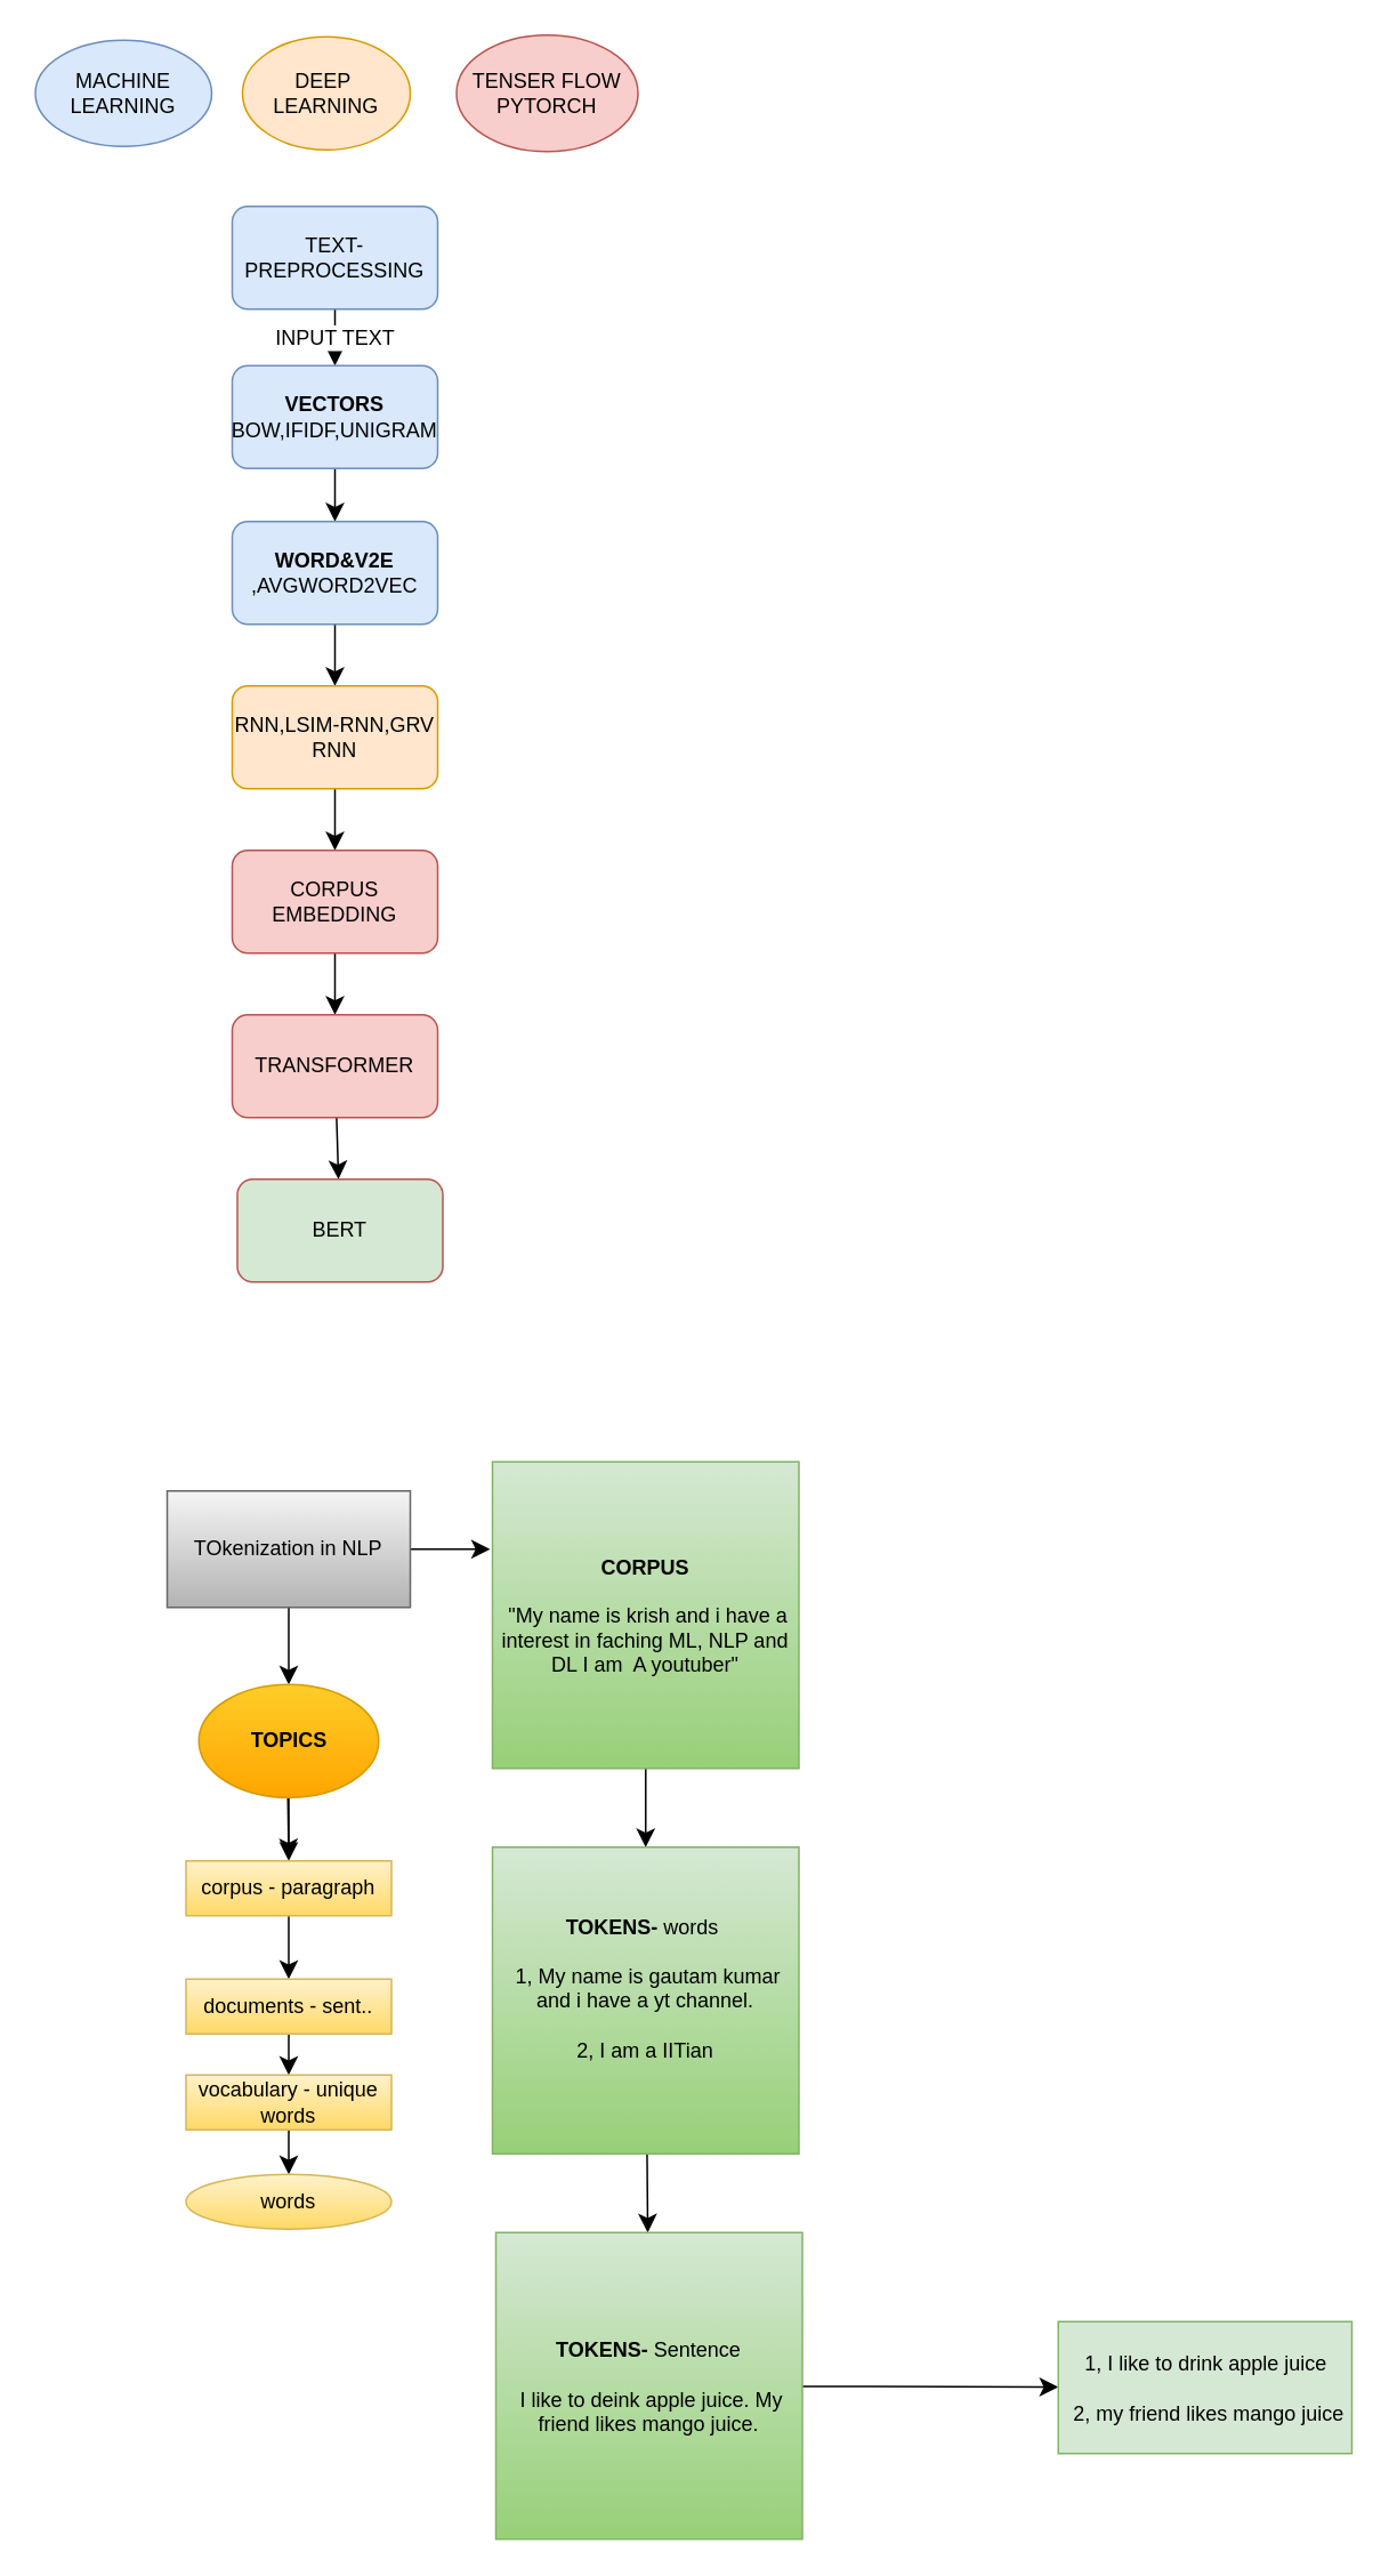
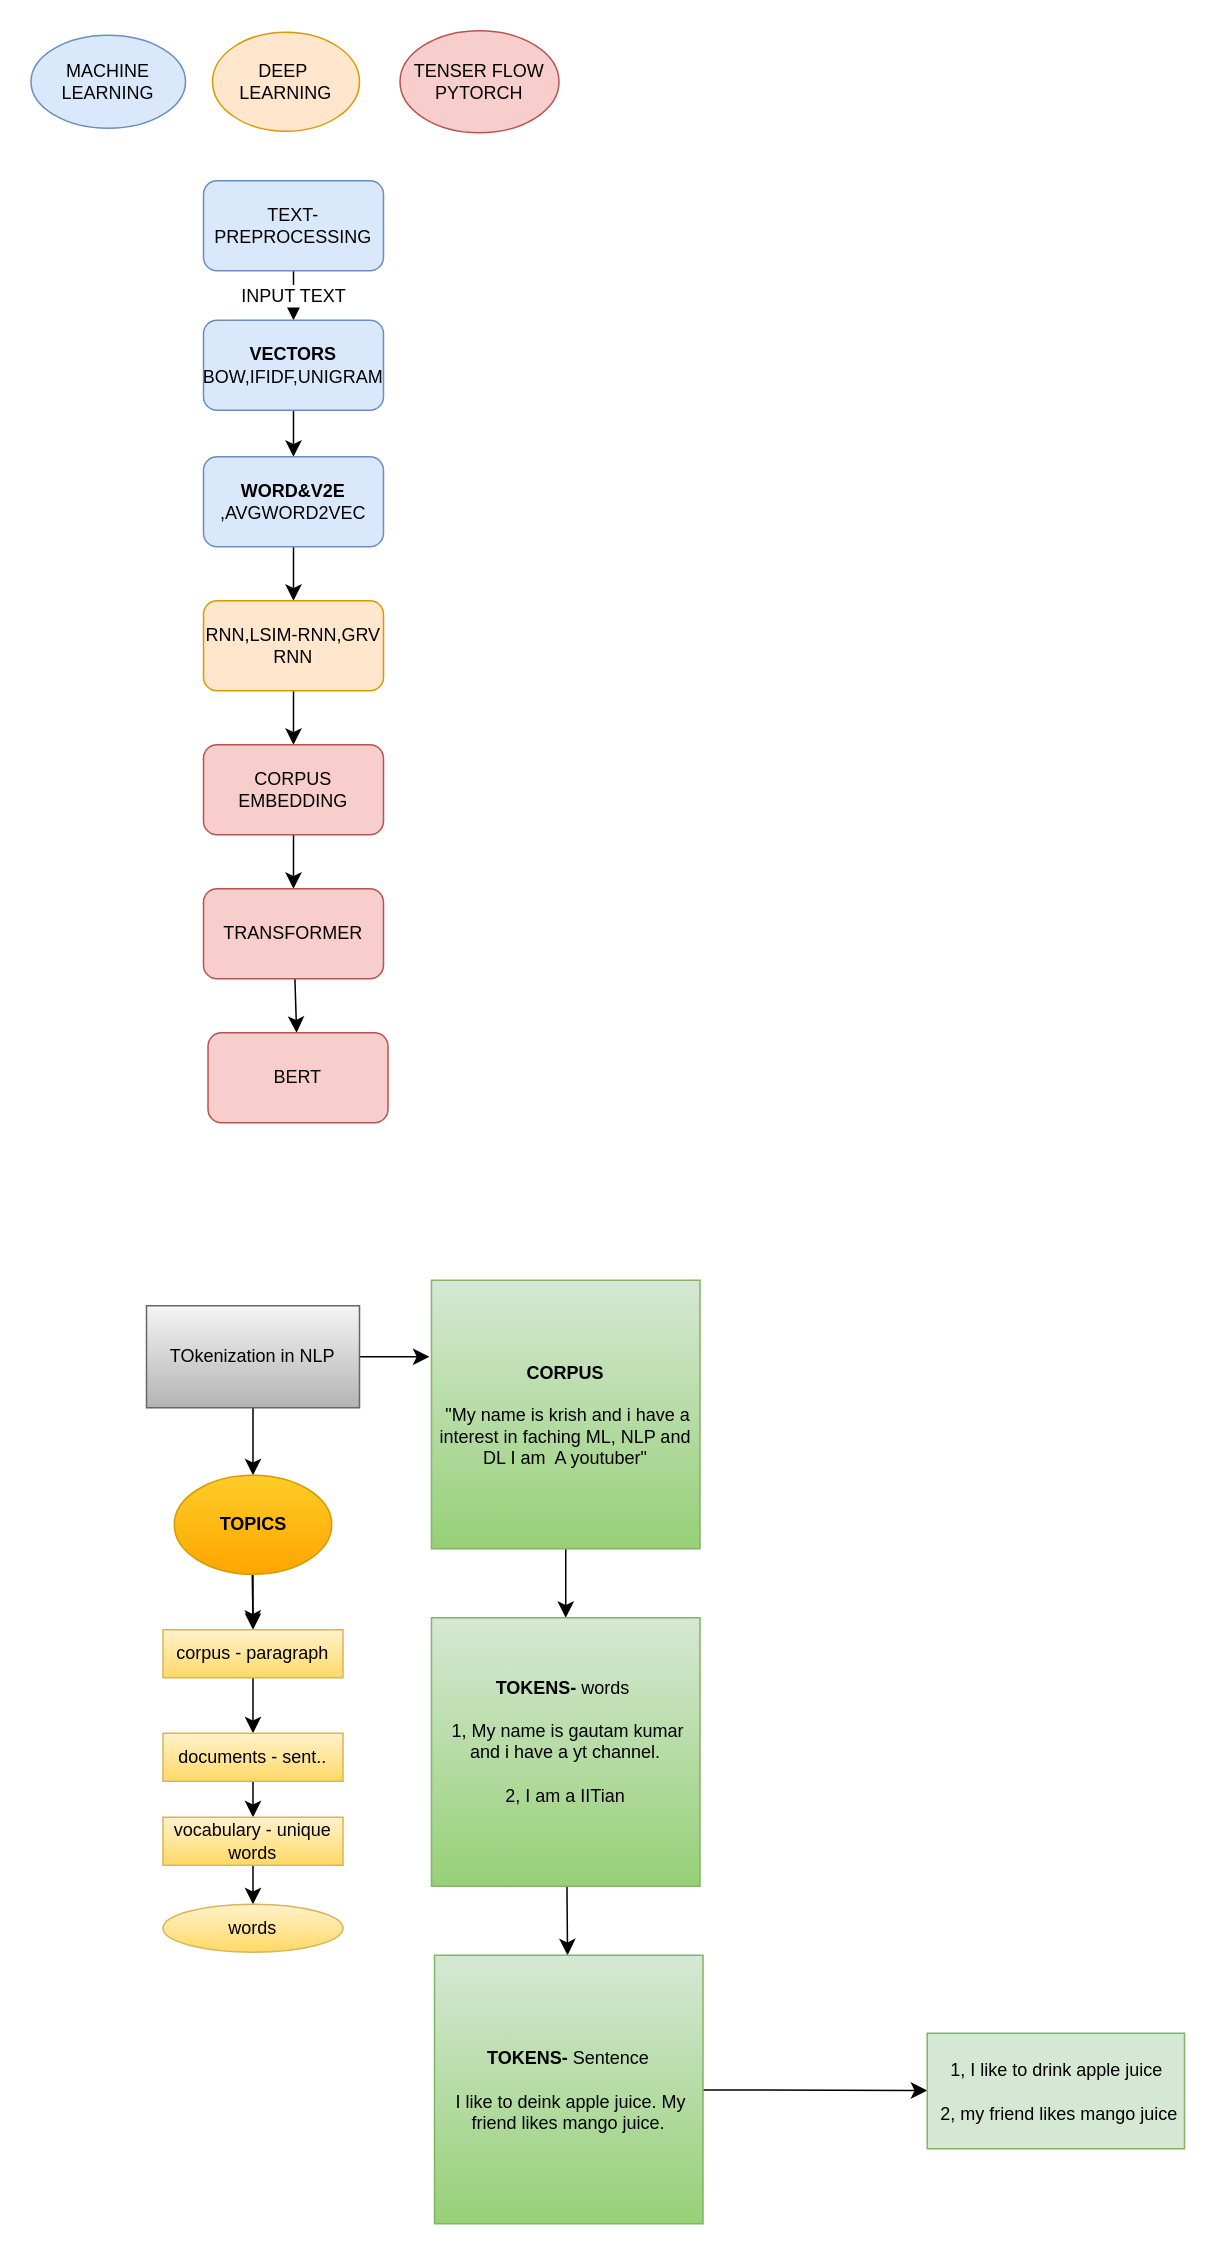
- <mxCell id="14" value="BERT" style="whiteSpace=wrap;html=1;fillColor=#d5e8d4;strokeColor=#b85450;rounded=1;" vertex="1" parent="1"><mxGeometry x="138" y="688" width="120" height="60" as="geometry" /></mxCell>
+ <mxCell id="14" value="BERT" style="whiteSpace=wrap;html=1;fillColor=#f8cecc;strokeColor=#b85450;rounded=1;" vertex="1" parent="1"><mxGeometry x="138" y="688" width="120" height="60" as="geometry" /></mxCell>
